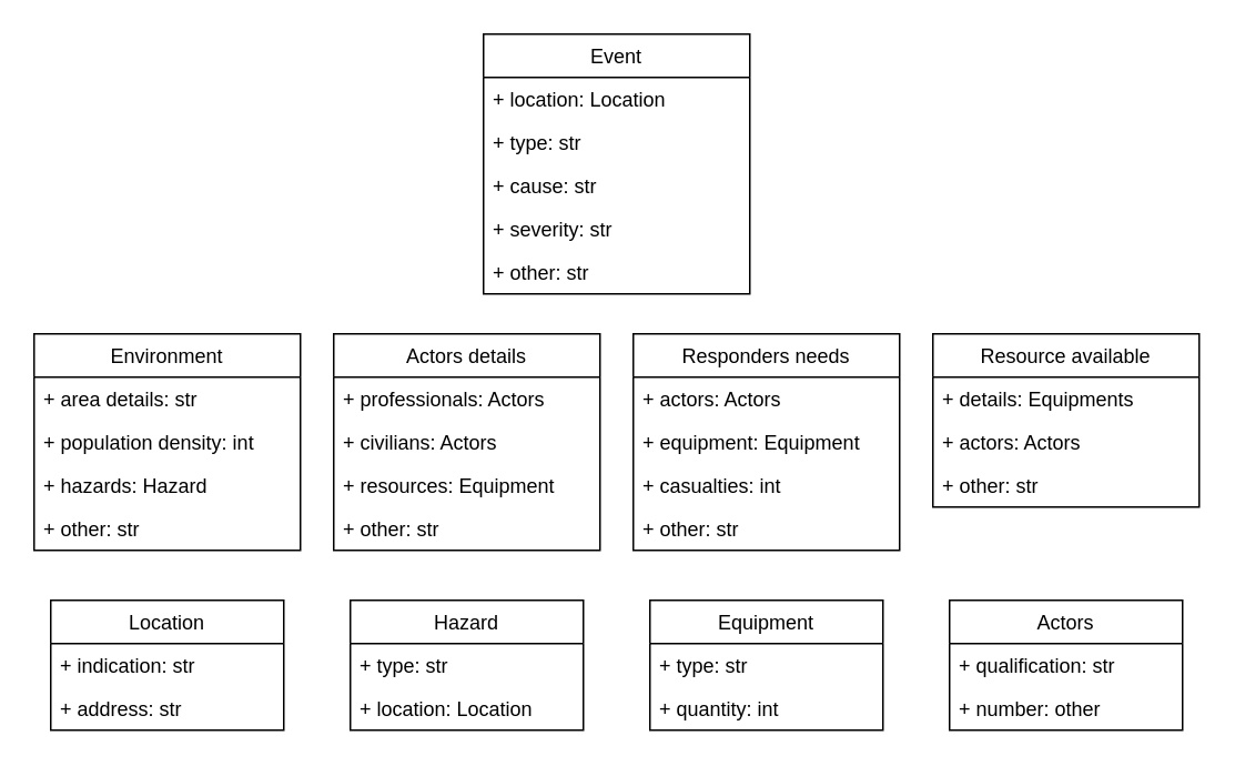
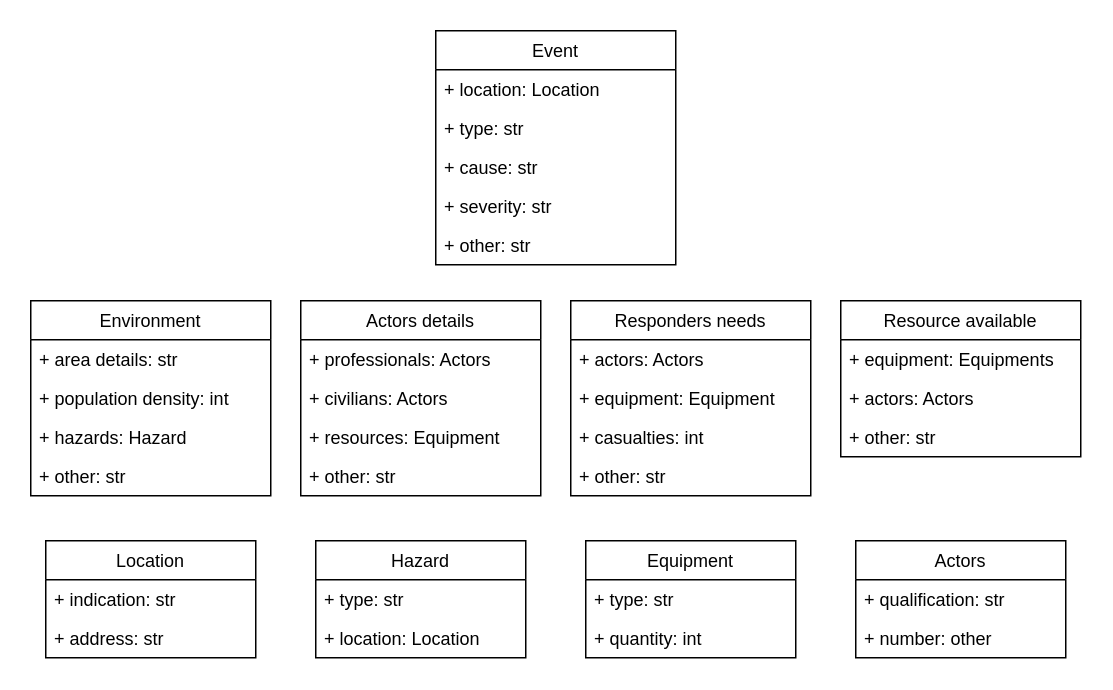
- <mxCell id="25" value="+ details: Equipments" style="text;strokeColor=none;fillColor=none;align=left;verticalAlign=top;spacingLeft=4;spacingRight=4;overflow=hidden;rotatable=0;points=[[0,0.5],[1,0.5]];portConstraint=eastwest;" parent="24" vertex="1"><mxGeometry y="26" width="160" height="26" as="geometry" /></mxCell>
+ <mxCell id="25" value="+ equipment: Equipments" style="text;strokeColor=none;fillColor=none;align=left;verticalAlign=top;spacingLeft=4;spacingRight=4;overflow=hidden;rotatable=0;points=[[0,0.5],[1,0.5]];portConstraint=eastwest;" parent="24" vertex="1"><mxGeometry y="26" width="160" height="26" as="geometry" /></mxCell>
